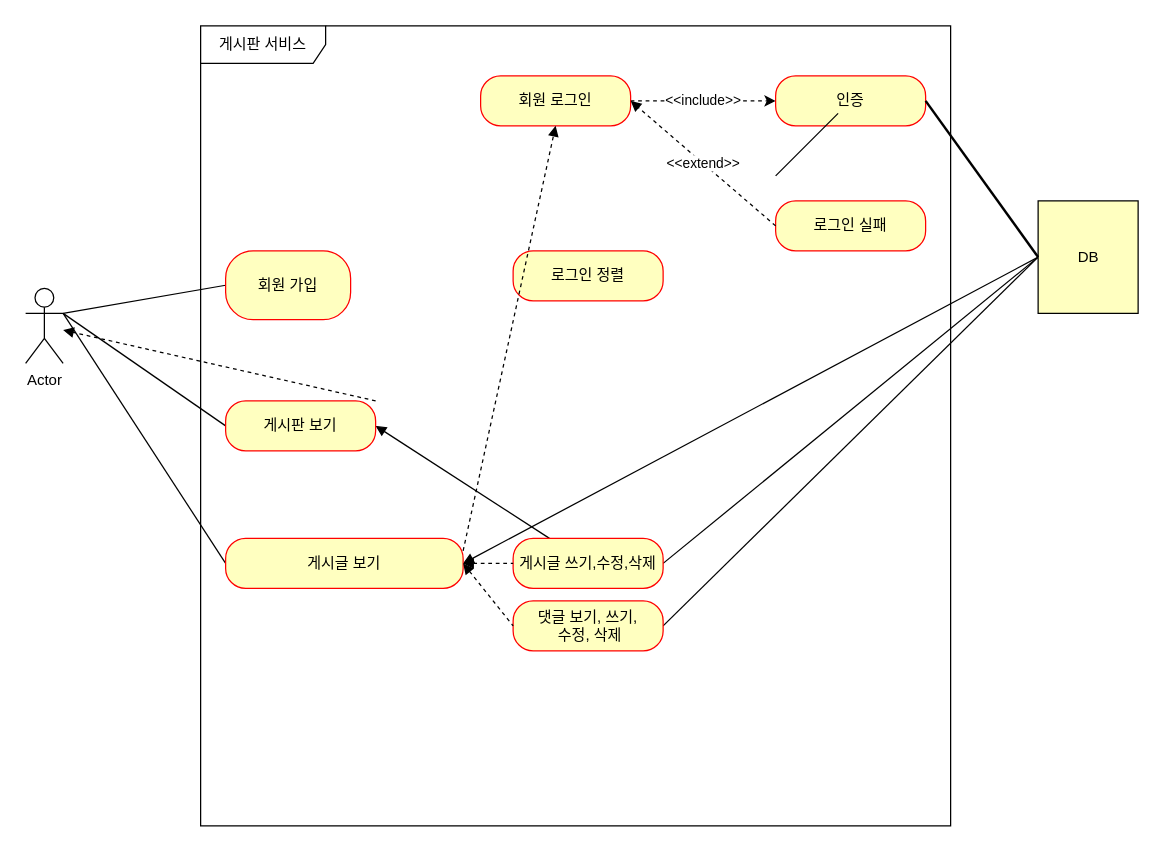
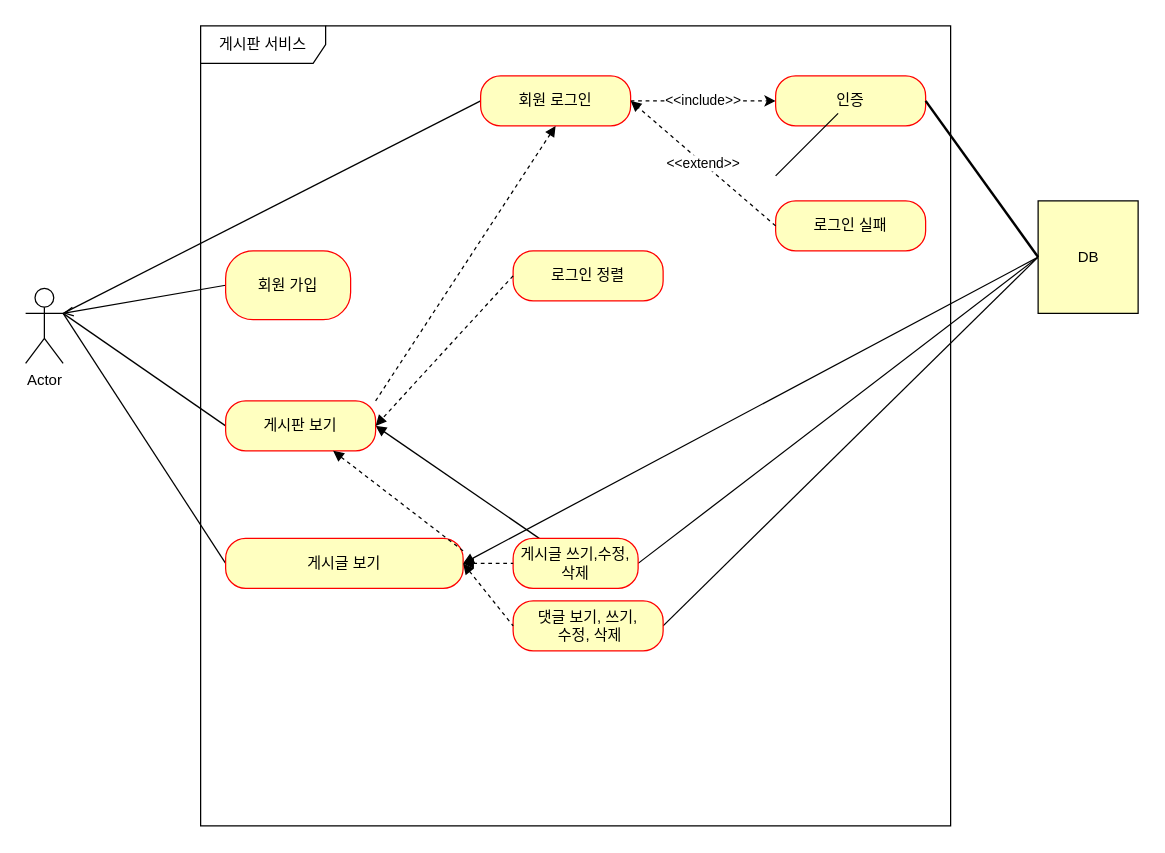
+ <mxCell id="12" style="rounded=0;orthogonalLoop=1;jettySize=auto;html=1;exitX=0;exitY=0.5;exitDx=0;exitDy=0;entryX=1;entryY=0.333;entryDx=0;entryDy=0;entryPerimeter=0;endArrow=none;endFill=0;" edge="1" parent="1" source="14" target="2"><mxGeometry relative="1" as="geometry"><mxPoint x="90" y="280" as="targetPoint" /></mxGeometry></mxCell>
- <mxCell id="4" style="rounded=0;orthogonalLoop=1;jettySize=auto;html=1;exitX=0;exitY=0.5;exitDx=0;exitDy=0;entryX=1;entryY=0.333;entryDx=0;entryDy=0;entryPerimeter=0;endArrow=none;endFill=0;" edge="1" parent="1" source="5" target="2"><mxGeometry relative="1" as="geometry" /></mxCell>
+ <mxCell id="4" style="rounded=0;orthogonalLoop=1;jettySize=auto;html=1;exitX=0;exitY=0.5;exitDx=0;exitDy=0;entryX=1;entryY=0.333;entryDx=0;entryDy=0;entryPerimeter=0;endArrow=open;endFill=0;" edge="1" parent="1" source="5" target="2"><mxGeometry relative="1" as="geometry" /></mxCell>
- <mxCell id="24" value="" style="endArrow=block;html=1;rounded=0;dashed=1;strokeColor=default;exitX=1;exitY=0.25;exitDx=0;exitDy=0;endFill=1;entryX=0.5;entryY=1;entryDx=0;entryDy=0;" edge="1" parent="1" source="11" target="14"><mxGeometry width="50" height="50" relative="1" as="geometry"><mxPoint x="312" y="340" as="sourcePoint" /><mxPoint x="440" y="110" as="targetPoint" /></mxGeometry></mxCell>
+ <mxCell id="24" value="" style="endArrow=block;html=1;rounded=0;dashed=1;strokeColor=default;exitX=1;exitY=0.25;exitDx=0;exitDy=0;endFill=1;" edge="1" parent="1" source="11" target="8"><mxGeometry width="50" height="50" relative="1" as="geometry"><mxPoint x="312" y="340" as="sourcePoint" /><mxPoint x="440" y="110" as="targetPoint" /></mxGeometry></mxCell>
+ <mxCell id="25" value="" style="endArrow=block;html=1;rounded=0;dashed=1;strokeColor=default;exitX=0;exitY=0.5;exitDx=0;exitDy=0;endFill=1;entryX=1;entryY=0.5;entryDx=0;entryDy=0;" edge="1" parent="1" source="17" target="8"><mxGeometry width="50" height="50" relative="1" as="geometry"><mxPoint x="290" y="300" as="sourcePoint" /><mxPoint x="340" y="250" as="targetPoint" /></mxGeometry></mxCell>
- <mxCell id="23" value="" style="endArrow=block;html=1;rounded=0;dashed=1;strokeColor=default;exitX=1;exitY=0;exitDx=0;exitDy=0;endFill=1;" edge="1" parent="1" source="8" target="2"><mxGeometry width="50" height="50" relative="1" as="geometry"><mxPoint x="290" y="300" as="sourcePoint" /><mxPoint x="340" y="250" as="targetPoint" /></mxGeometry></mxCell>
+ <mxCell id="23" value="" style="endArrow=block;html=1;rounded=0;dashed=1;strokeColor=default;entryX=0.5;entryY=1;entryDx=0;entryDy=0;exitX=1;exitY=0;exitDx=0;exitDy=0;endFill=1;" edge="1" parent="1" source="8" target="14"><mxGeometry width="50" height="50" relative="1" as="geometry"><mxPoint x="290" y="300" as="sourcePoint" /><mxPoint x="340" y="250" as="targetPoint" /></mxGeometry></mxCell>
- <mxCell id="19" value="게시글 쓰기,수정,삭제" style="rounded=1;whiteSpace=wrap;html=1;arcSize=40;fontColor=#000000;fillColor=#ffffc0;strokeColor=#ff0000;" vertex="1" parent="1"><mxGeometry x="410" y="430" width="120" height="40" as="geometry" /></mxCell>
+ <mxCell id="19" value="게시글 쓰기,수정,삭제" style="rounded=1;whiteSpace=wrap;html=1;arcSize=40;fontColor=#000000;fillColor=#ffffc0;strokeColor=#ff0000;" vertex="1" parent="1"><mxGeometry x="410" y="430" width="100" height="40" as="geometry" /></mxCell>
